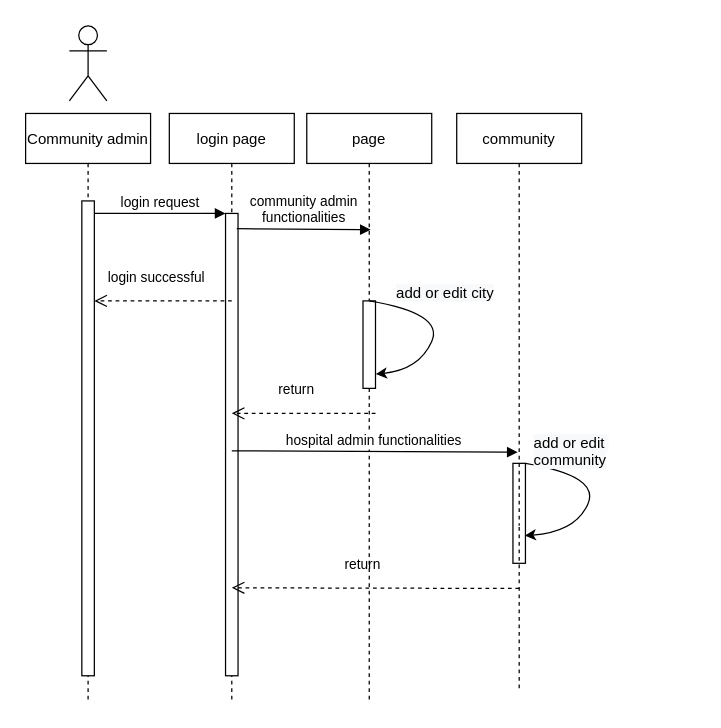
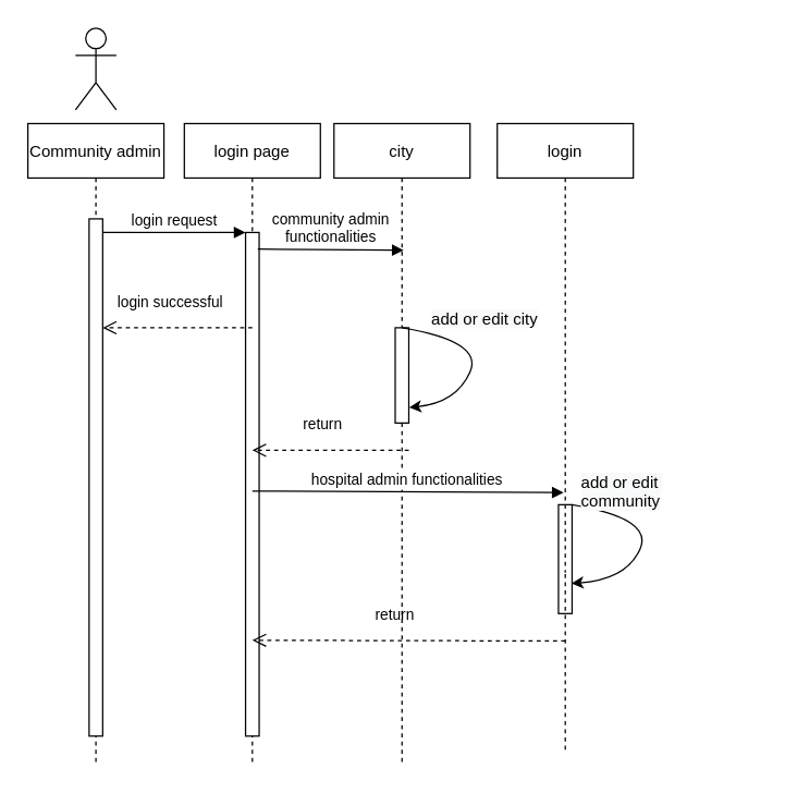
- <mxCell id="10" value="page" style="shape=umlLifeline;perimeter=lifelinePerimeter;container=1;collapsible=0;recursiveResize=0;rounded=0;shadow=0;strokeWidth=1;" vertex="1" parent="1"><mxGeometry x="245" y="90" width="100" height="470" as="geometry" /></mxCell>
+ <mxCell id="10" value="city" style="shape=umlLifeline;perimeter=lifelinePerimeter;container=1;collapsible=0;recursiveResize=0;rounded=0;shadow=0;strokeWidth=1;" vertex="1" parent="1"><mxGeometry x="245" y="90" width="100" height="470" as="geometry" /></mxCell>
- <mxCell id="17" value="community" style="shape=umlLifeline;perimeter=lifelinePerimeter;container=1;collapsible=0;recursiveResize=0;rounded=0;shadow=0;strokeWidth=1;" vertex="1" parent="1"><mxGeometry x="365" y="90" width="100" height="330" as="geometry" /></mxCell>
+ <mxCell id="17" value="login" style="shape=umlLifeline;perimeter=lifelinePerimeter;container=1;collapsible=0;recursiveResize=0;rounded=0;shadow=0;strokeWidth=1;" vertex="1" parent="1"><mxGeometry x="365" y="90" width="100" height="330" as="geometry" /></mxCell>
